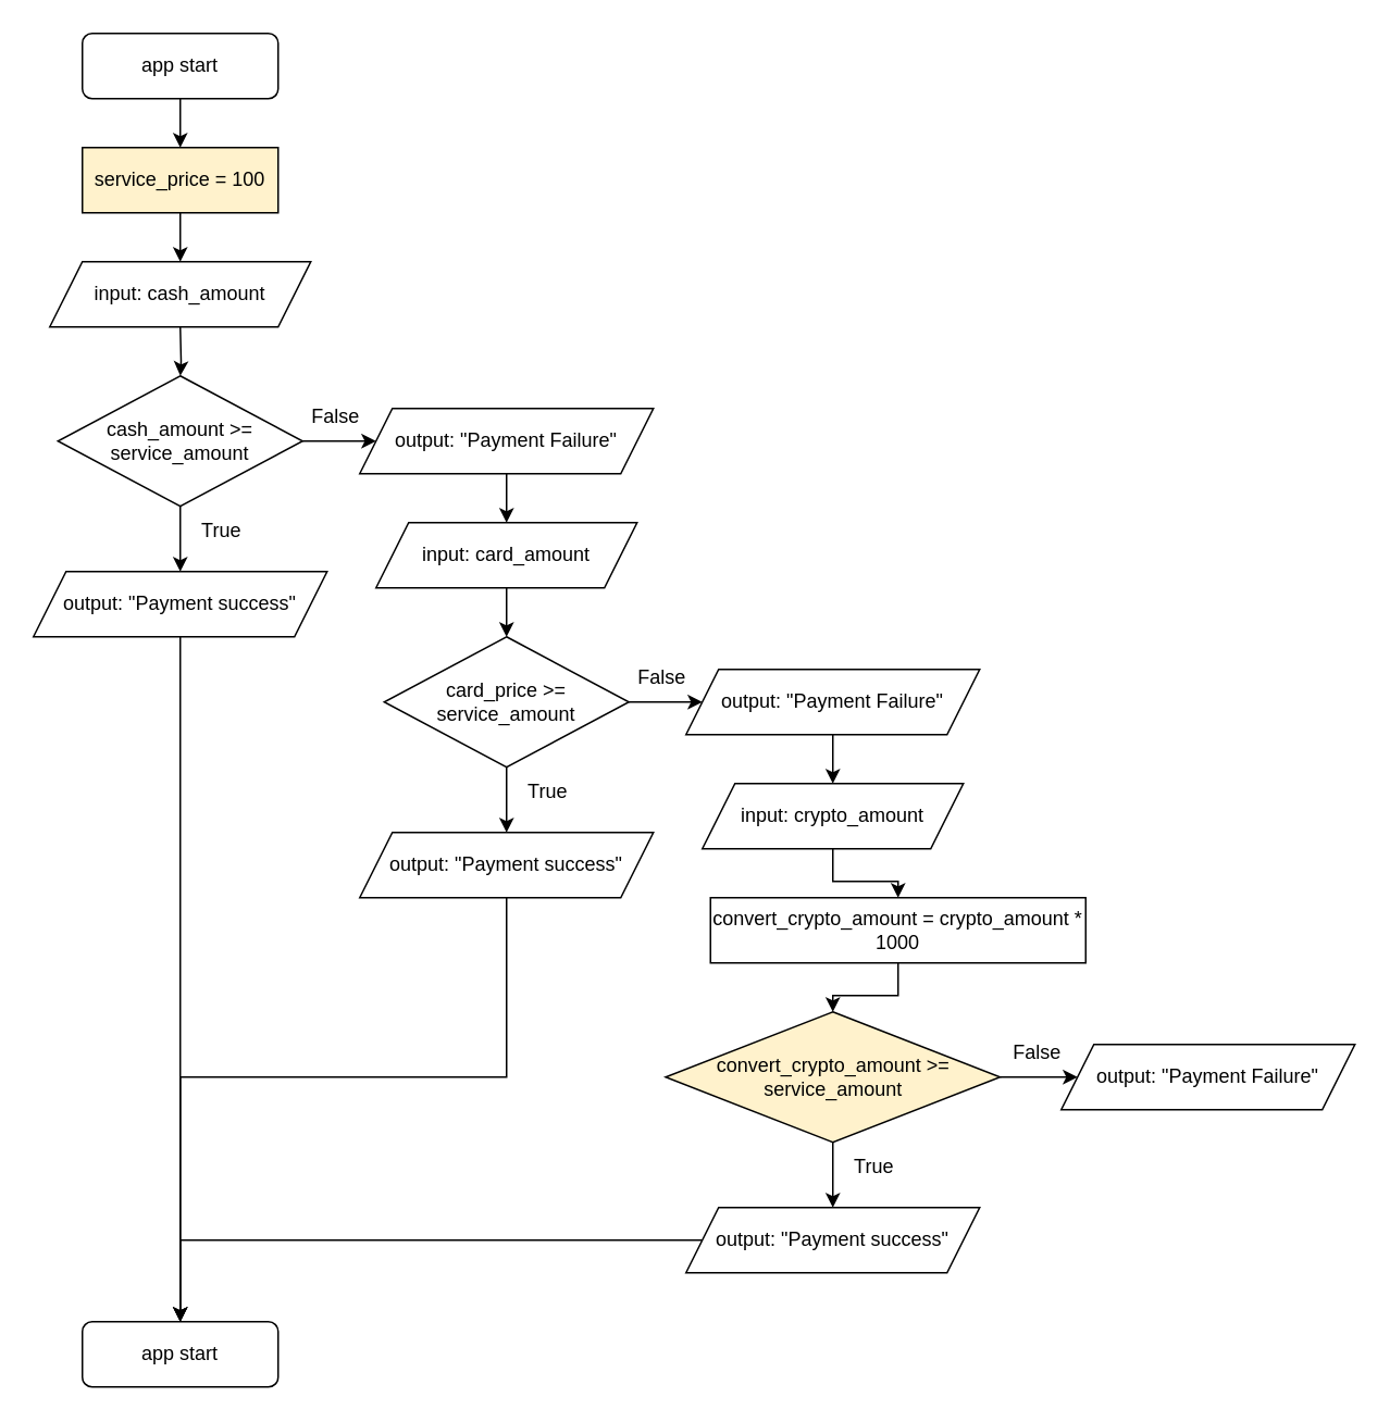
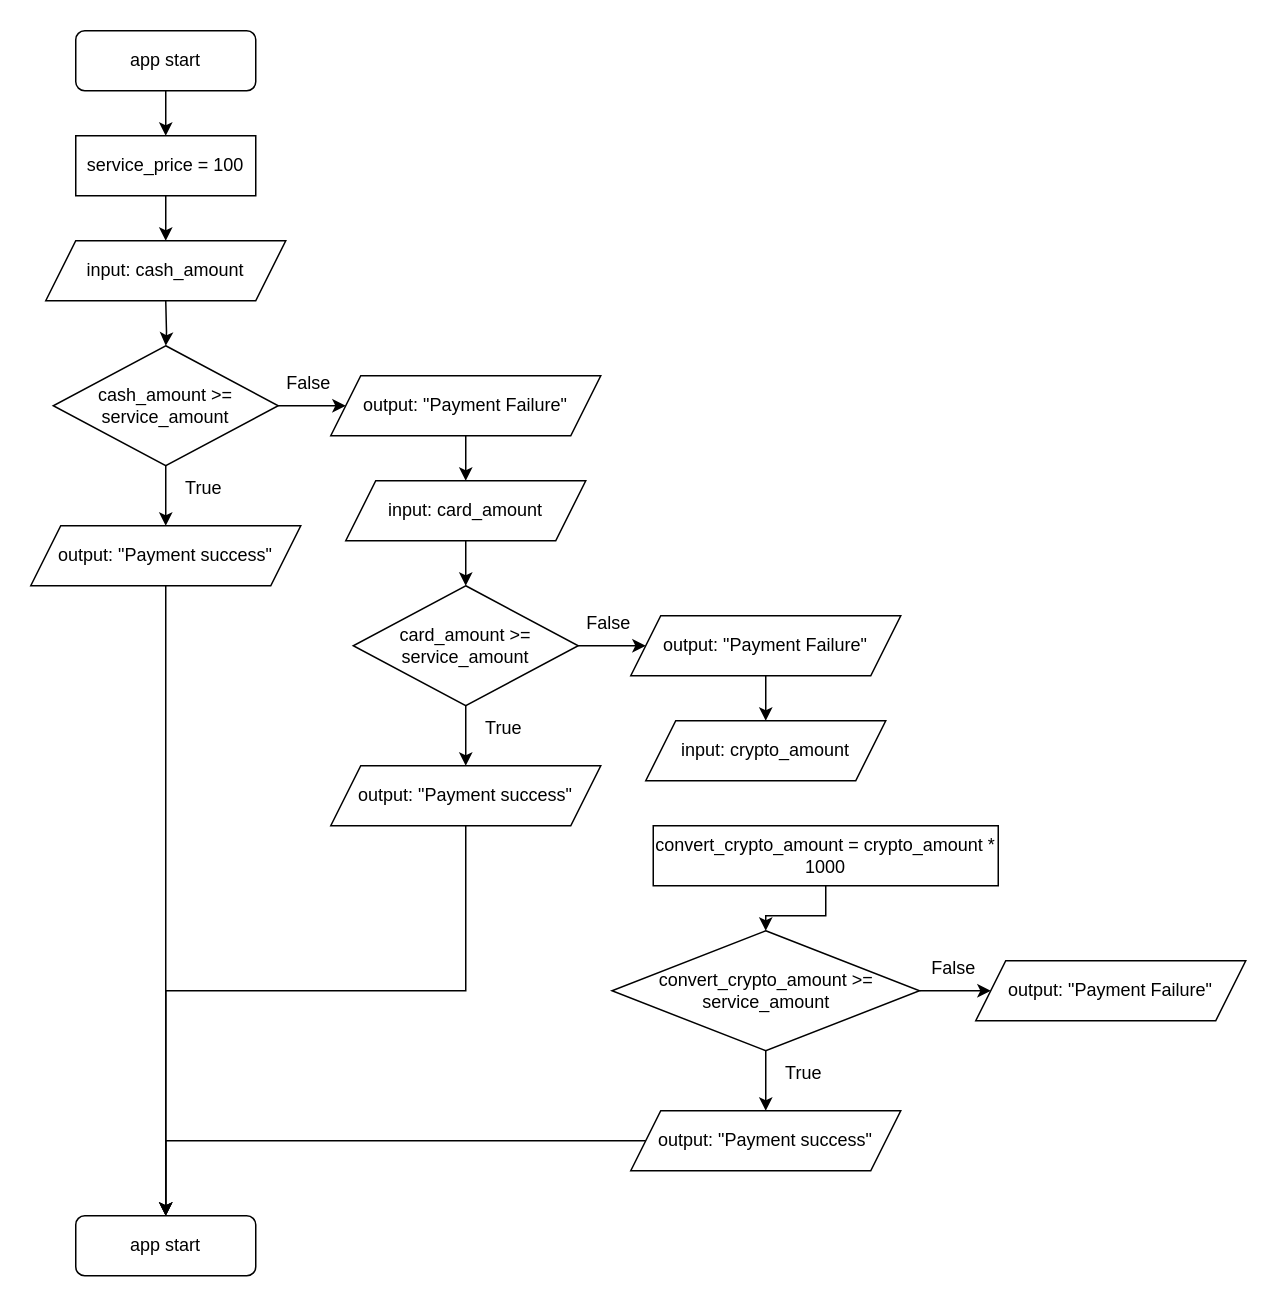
- <mxCell id="6" value="service_price = 100" style="rounded=0;whiteSpace=wrap;html=1;fillColor=#fff2cc;" vertex="1" parent="1"><mxGeometry x="50" y="90" width="120" height="40" as="geometry" /></mxCell>
+ <mxCell id="6" value="service_price = 100" style="rounded=0;whiteSpace=wrap;html=1;" vertex="1" parent="1"><mxGeometry x="50" y="90" width="120" height="40" as="geometry" /></mxCell>
- <mxCell id="19" value="card_price &amp;gt;= service_amount" style="rhombus;whiteSpace=wrap;html=1;" vertex="1" parent="1"><mxGeometry x="235" y="390" width="150" height="80" as="geometry" /></mxCell>
+ <mxCell id="19" value="card_amount &amp;gt;= service_amount" style="rhombus;whiteSpace=wrap;html=1;" vertex="1" parent="1"><mxGeometry x="235" y="390" width="150" height="80" as="geometry" /></mxCell>
- <mxCell id="36" value="" style="edgeStyle=orthogonalEdgeStyle;rounded=0;orthogonalLoop=1;jettySize=auto;html=1;" edge="1" parent="1" source="37" target="39"><mxGeometry relative="1" as="geometry" /></mxCell>
- <mxCell id="30" value="convert_crypto_amount &amp;gt;= service_amount" style="rhombus;whiteSpace=wrap;html=1;fillColor=#fff2cc;" vertex="1" parent="1"><mxGeometry x="407.5" y="620" width="205" height="80" as="geometry" /></mxCell>
+ <mxCell id="30" value="convert_crypto_amount &amp;gt;= service_amount" style="rhombus;whiteSpace=wrap;html=1;" vertex="1" parent="1"><mxGeometry x="407.5" y="620" width="205" height="80" as="geometry" /></mxCell>
